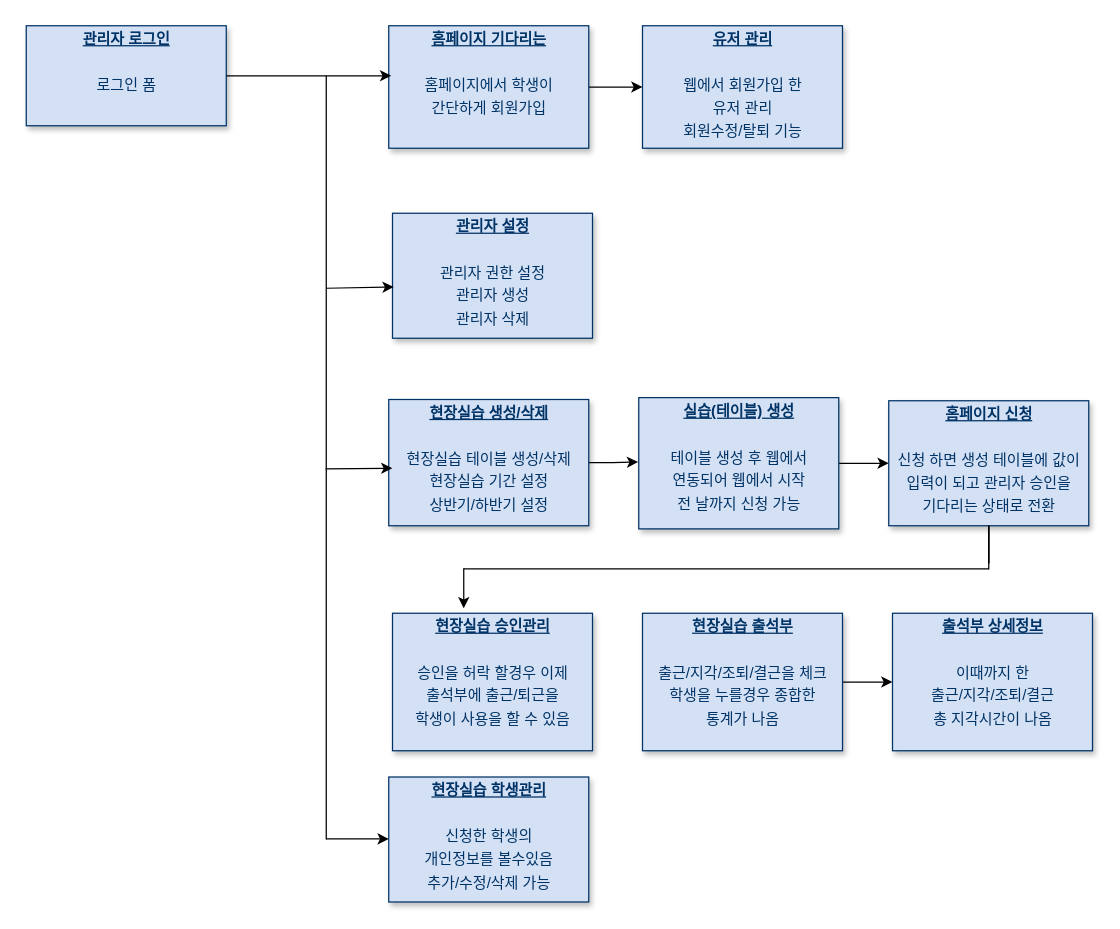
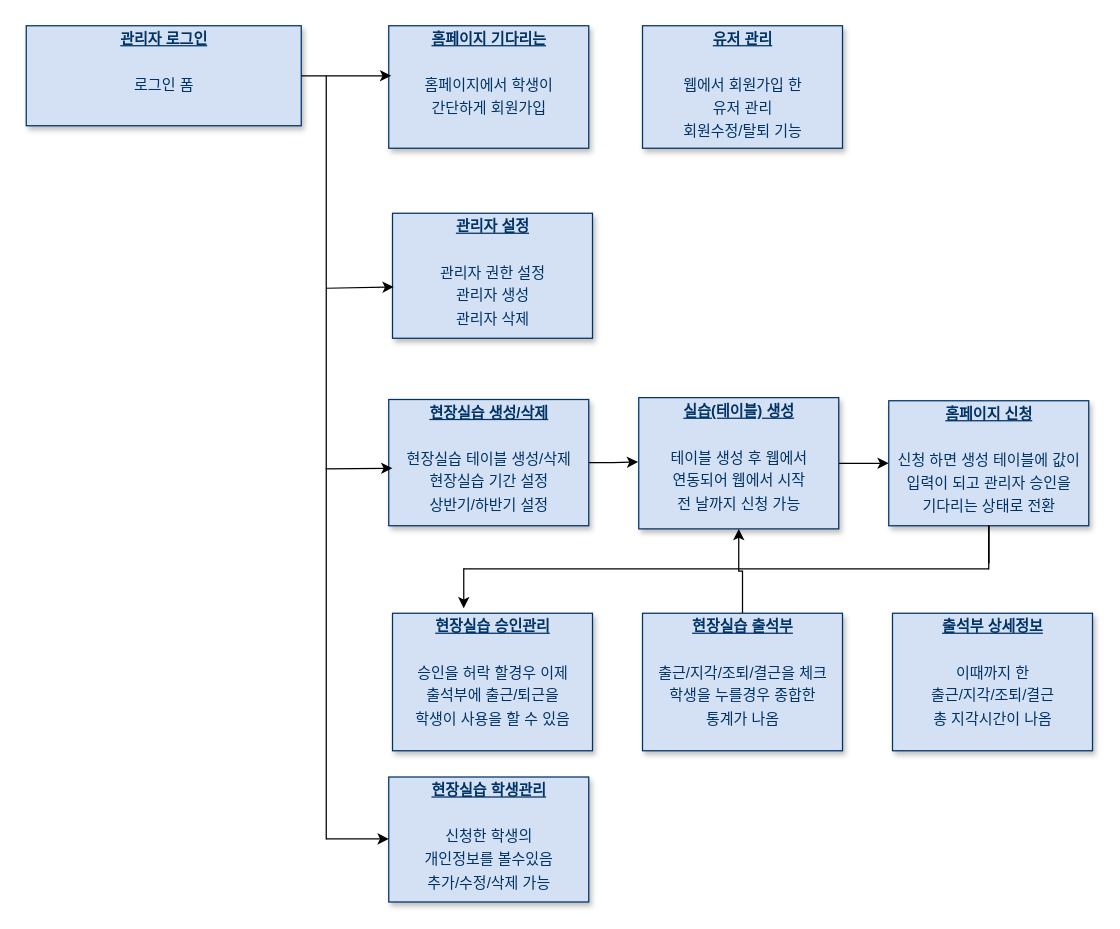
- <mxCell id="2" value="&lt;p style=&quot;margin: 0px ; margin-top: 4px ; text-align: center ; text-decoration: underline&quot;&gt;&lt;b&gt;관리자 로그인&lt;/b&gt;&lt;/p&gt;&lt;p style=&quot;margin: 0px ; margin-top: 4px ; text-align: center ; text-decoration: underline&quot;&gt;&lt;br&gt;&lt;/p&gt;&lt;p style=&quot;margin: 4px 0px 0px ; text-align: center&quot;&gt;로그인 폼&lt;/p&gt;" style="verticalAlign=top;align=left;overflow=fill;fontSize=12;fontFamily=Helvetica;html=1;strokeColor=#003366;shadow=1;fillColor=#D4E1F5;fontColor=#003366" parent="1" vertex="1"><mxGeometry x="20.5" y="20" width="160" height="80" as="geometry" /></mxCell>
+ <mxCell id="2" value="&lt;p style=&quot;margin: 0px ; margin-top: 4px ; text-align: center ; text-decoration: underline&quot;&gt;&lt;b&gt;관리자 로그인&lt;/b&gt;&lt;/p&gt;&lt;p style=&quot;margin: 0px ; margin-top: 4px ; text-align: center ; text-decoration: underline&quot;&gt;&lt;br&gt;&lt;/p&gt;&lt;p style=&quot;margin: 4px 0px 0px ; text-align: center&quot;&gt;로그인 폼&lt;/p&gt;" style="verticalAlign=top;align=left;overflow=fill;fontSize=12;fontFamily=Helvetica;html=1;strokeColor=#003366;shadow=1;fillColor=#D4E1F5;fontColor=#003366" parent="1" vertex="1"><mxGeometry x="20.5" y="20" width="220" height="80" as="geometry" /></mxCell>
- <mxCell id="3" value="" style="edgeStyle=orthogonalEdgeStyle;rounded=0;orthogonalLoop=1;jettySize=auto;html=1;" edge="1" parent="1" source="4" target="26"><mxGeometry relative="1" as="geometry" /></mxCell>
- <mxCell id="11" value="" style="edgeStyle=orthogonalEdgeStyle;rounded=0;orthogonalLoop=1;jettySize=auto;html=1;" edge="1" parent="1" source="12" target="13"><mxGeometry relative="1" as="geometry" /></mxCell>
+ <mxCell id="11" value="" style="edgeStyle=orthogonalEdgeStyle;rounded=0;orthogonalLoop=1;jettySize=auto;html=1;" edge="1" parent="1" source="12" target="16"><mxGeometry relative="1" as="geometry" /></mxCell>
